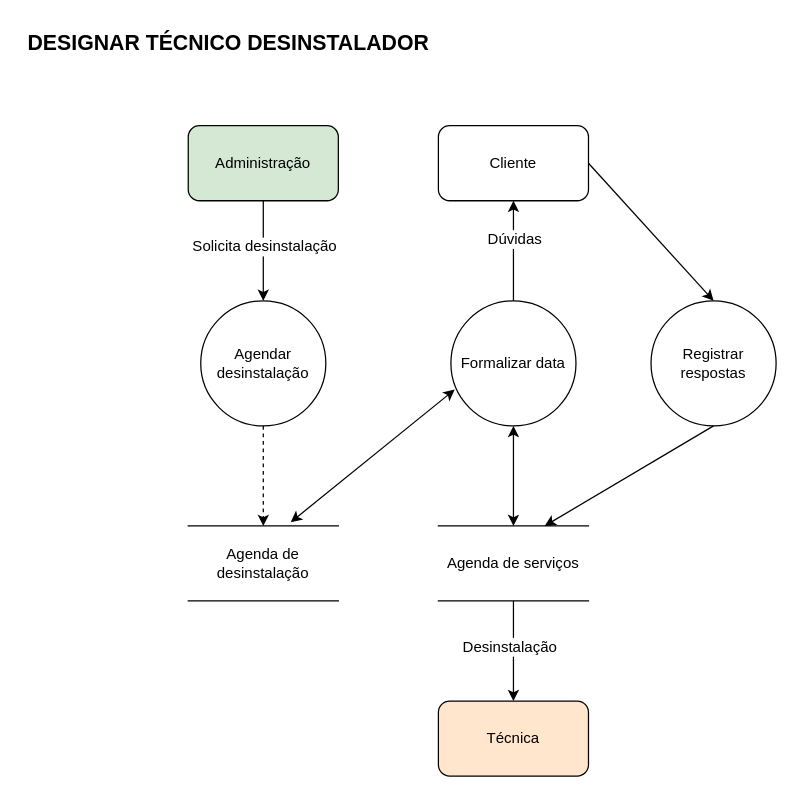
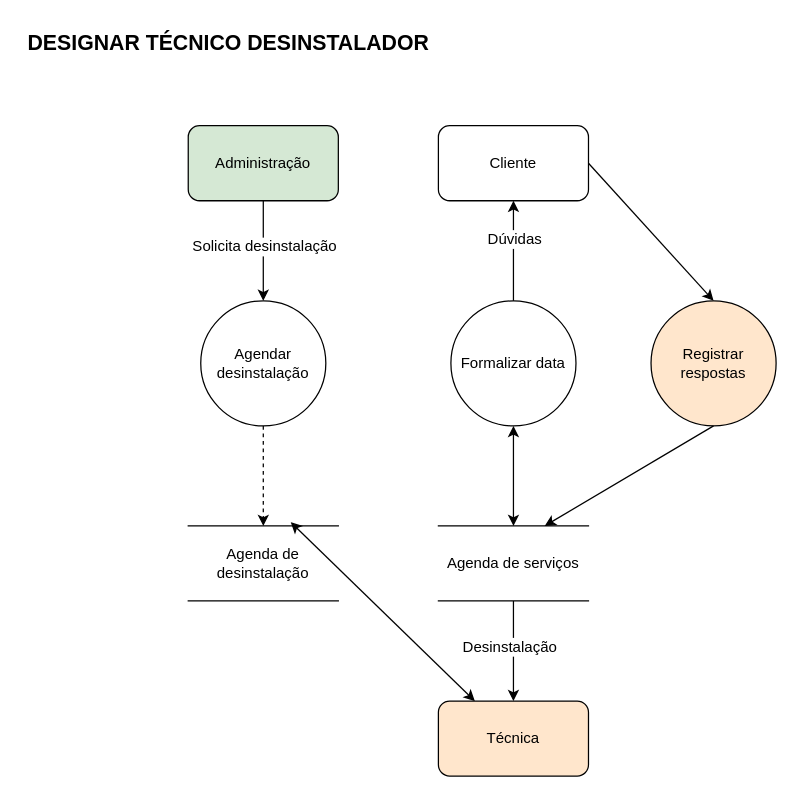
- <mxCell id="15" value="Registrar respostas" style="ellipse;whiteSpace=wrap;html=1;aspect=fixed;" vertex="1" parent="1"><mxGeometry x="520" y="240" width="100" height="100" as="geometry" /></mxCell>
+ <mxCell id="15" value="Registrar respostas" style="ellipse;whiteSpace=wrap;html=1;aspect=fixed;fillColor=#ffe6cc;" vertex="1" parent="1"><mxGeometry x="520" y="240" width="100" height="100" as="geometry" /></mxCell>
- <mxCell id="14" value="" style="endArrow=classic;startArrow=classic;html=1;exitX=0.683;exitY=-0.05;exitDx=0;exitDy=0;exitPerimeter=0;entryX=0.03;entryY=0.71;entryDx=0;entryDy=0;entryPerimeter=0;" edge="1" parent="1" source="4" target="5"><mxGeometry width="50" height="50" relative="1" as="geometry"><mxPoint x="540" y="450" as="sourcePoint" /><mxPoint x="590" y="400" as="targetPoint" /></mxGeometry></mxCell>
+ <mxCell id="14" value="" style="endArrow=classic;startArrow=classic;html=1;exitX=0.683;exitY=-0.05;exitDx=0;exitDy=0;exitPerimeter=0;" edge="1" parent="1" source="4" target="19"><mxGeometry width="50" height="50" relative="1" as="geometry"><mxPoint x="540" y="450" as="sourcePoint" /><mxPoint x="590" y="400" as="targetPoint" /></mxGeometry></mxCell>
